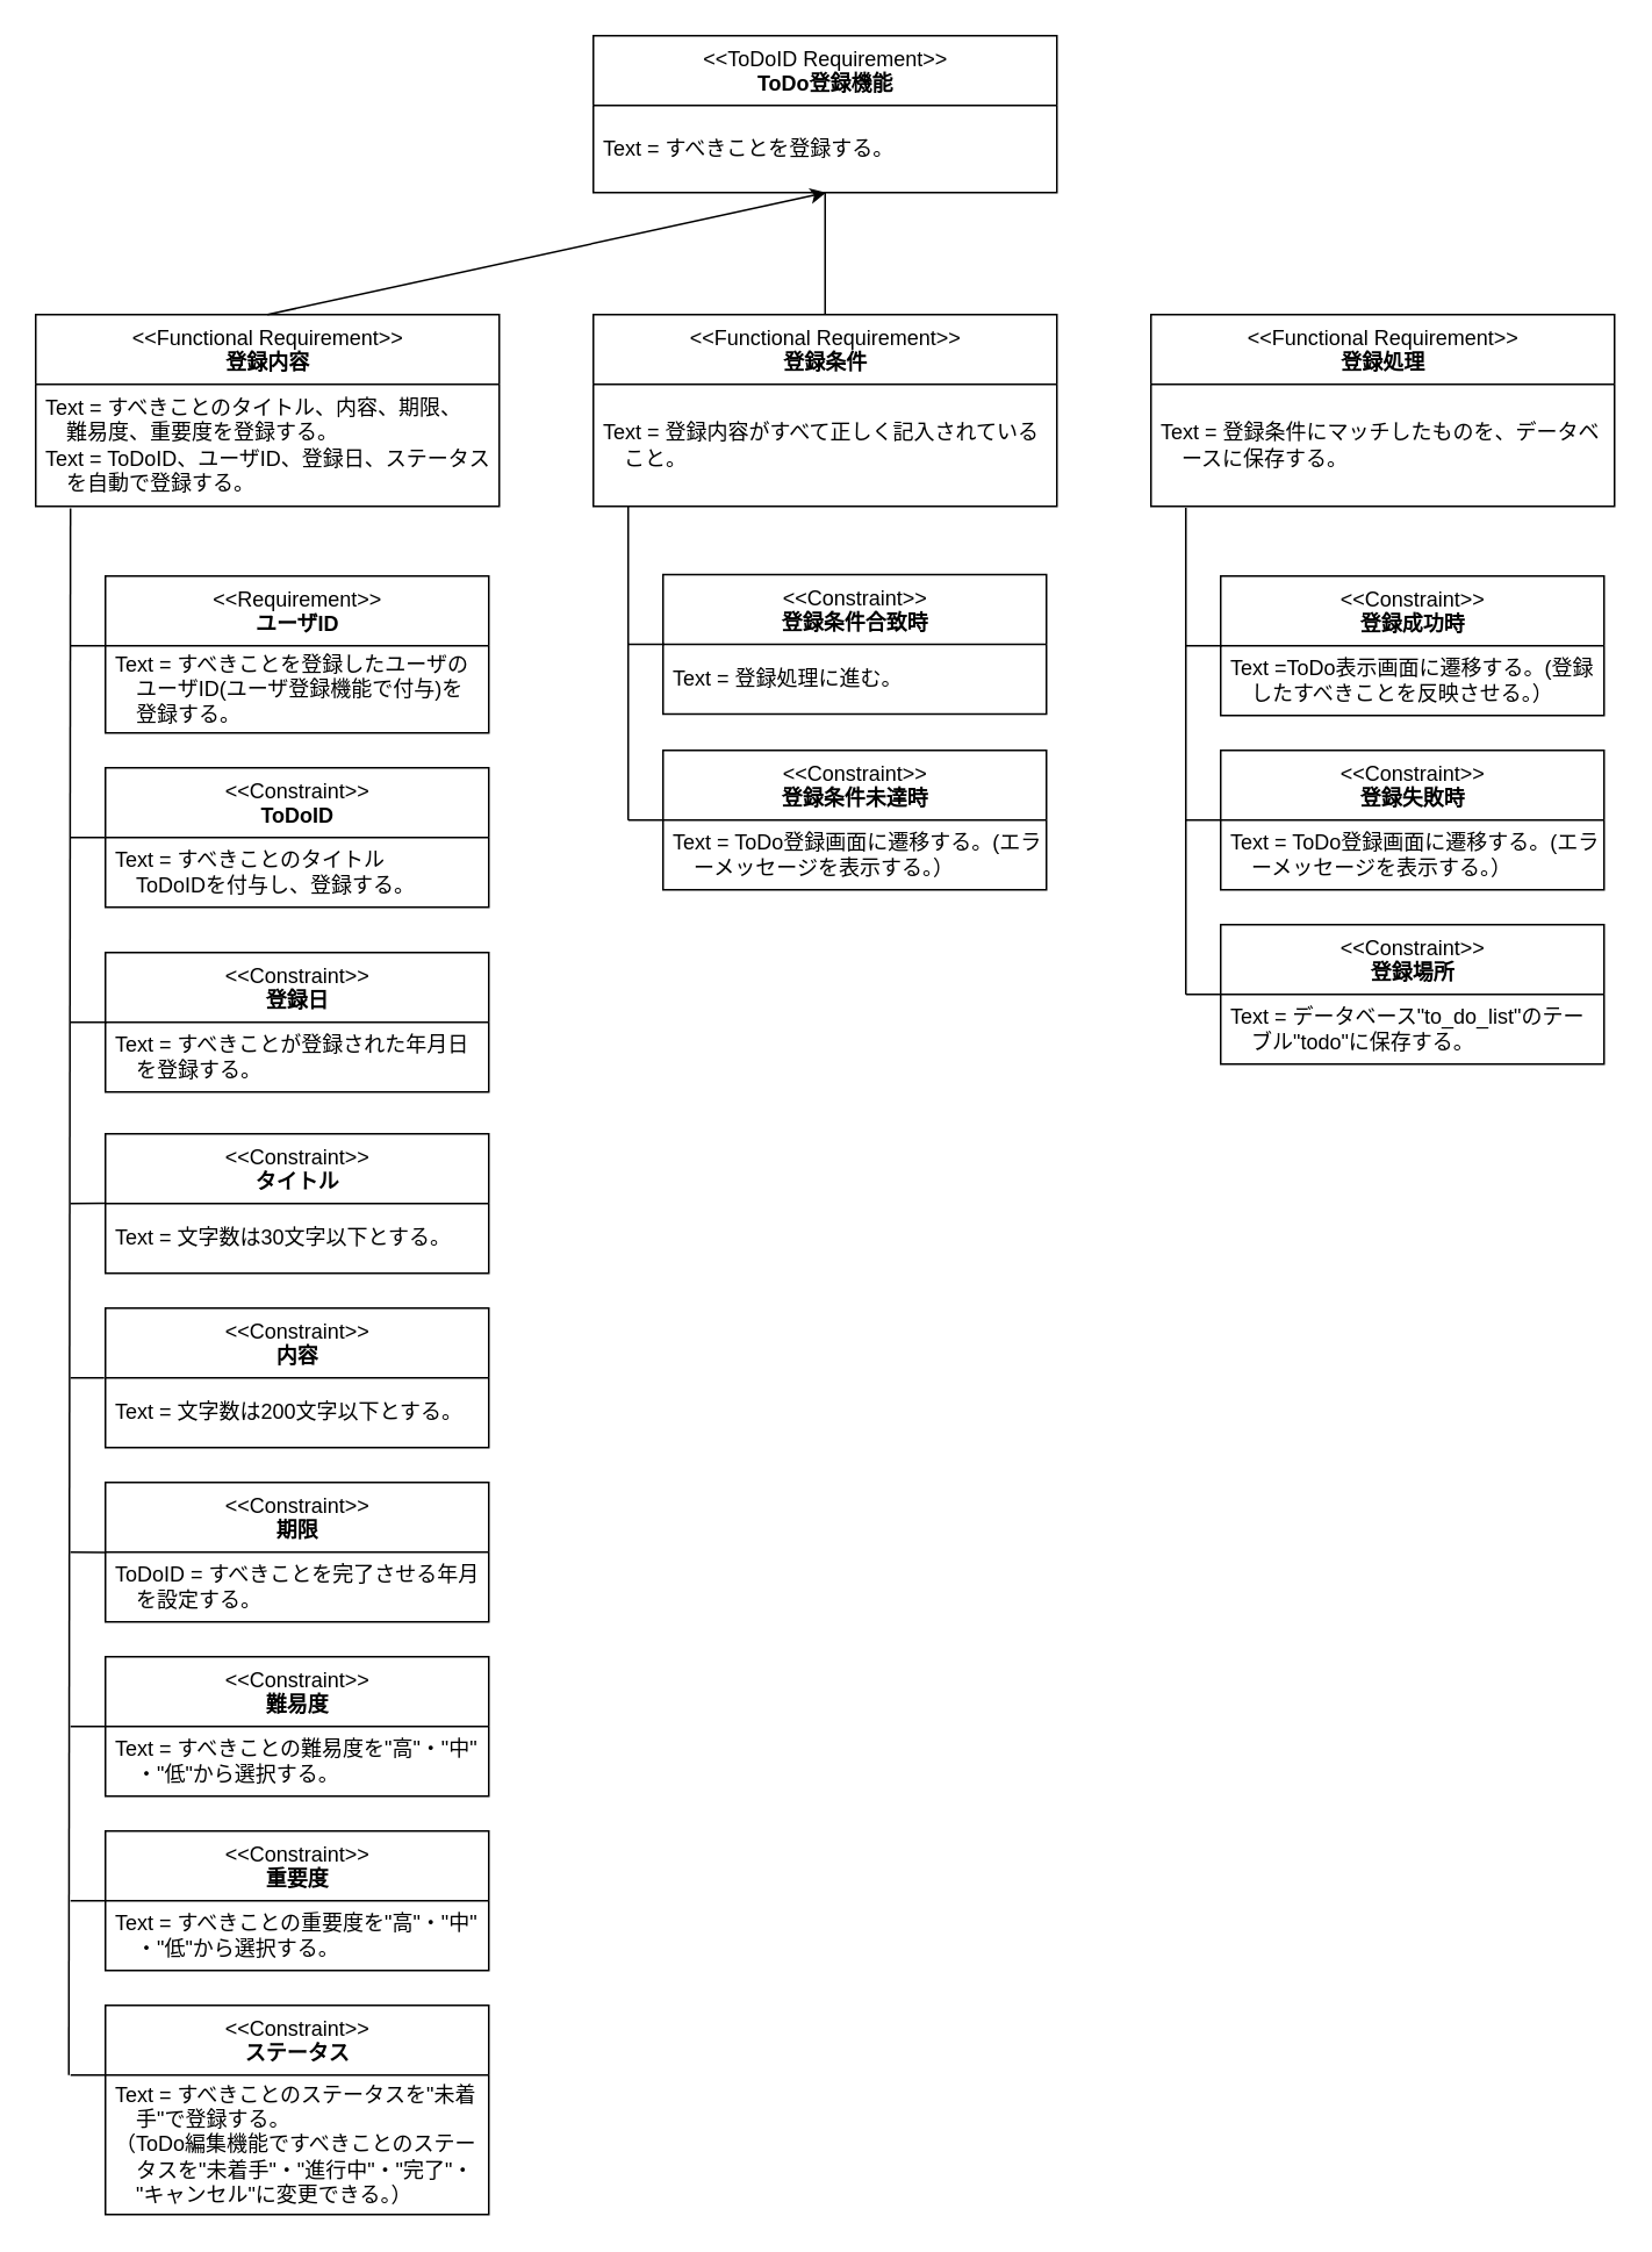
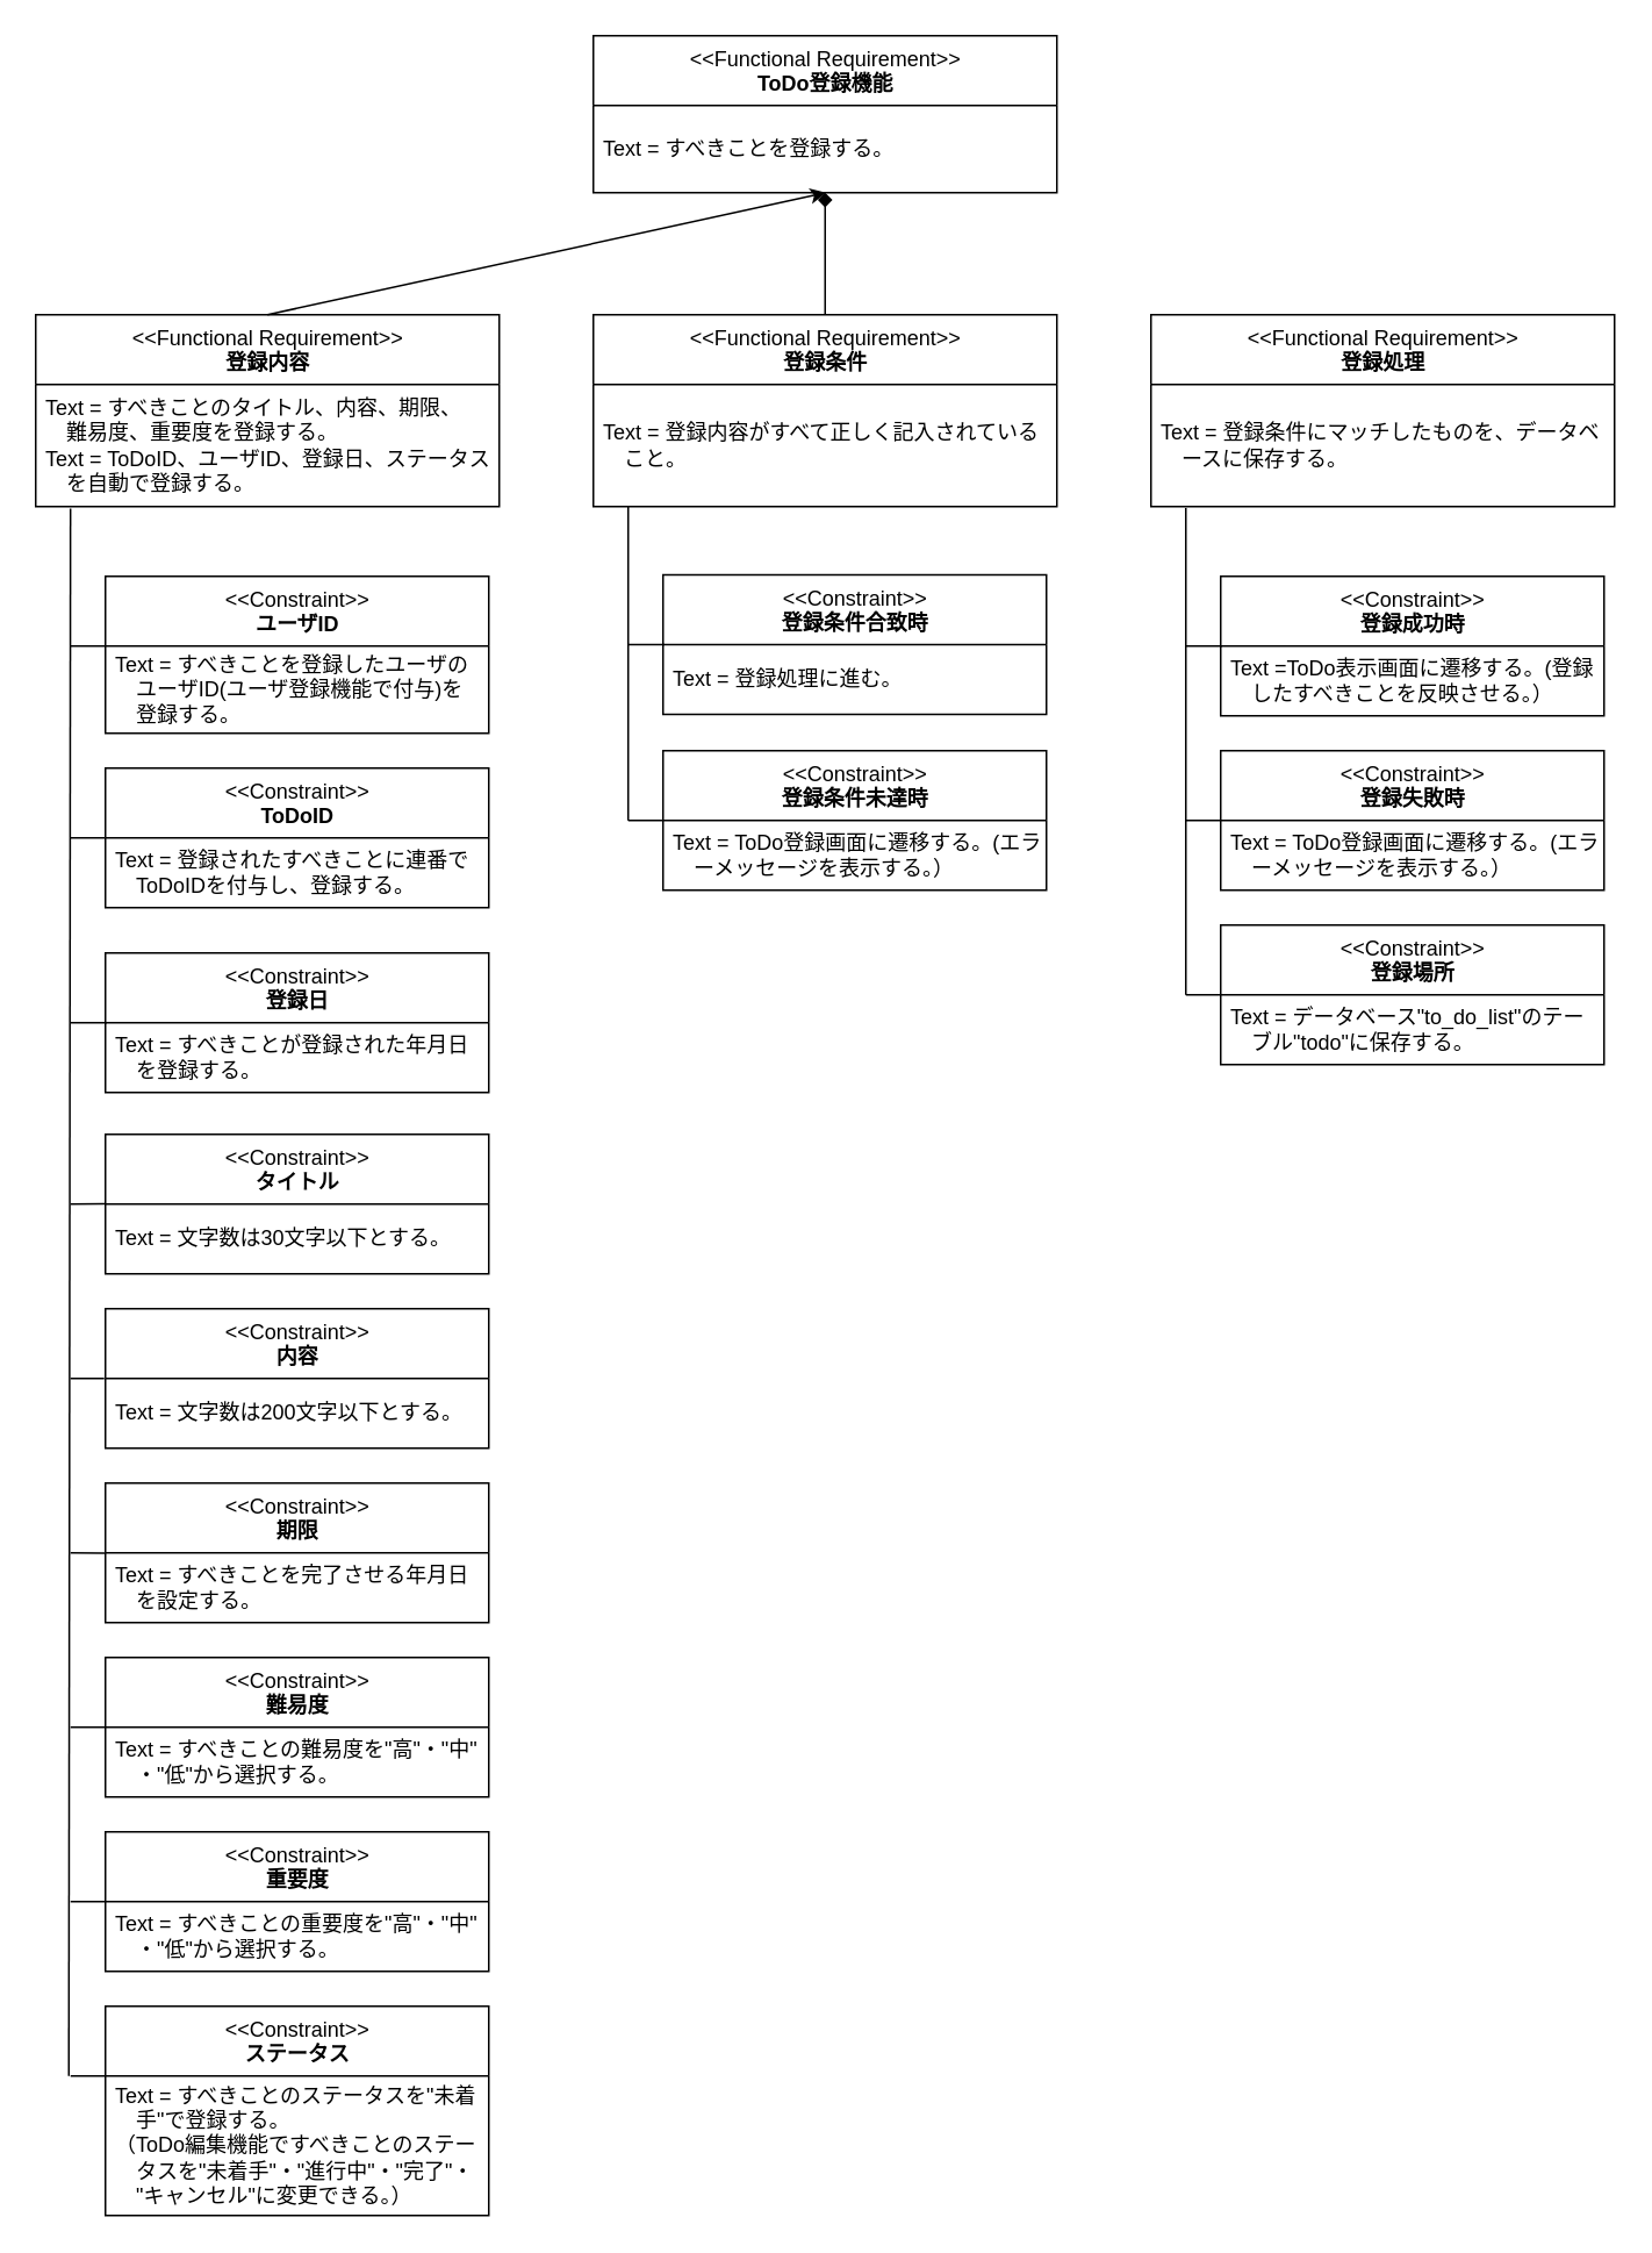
- <mxCell id="2" value="&amp;lt;&amp;lt;ToDoID Requirement&amp;gt;&amp;gt;&lt;br&gt;&lt;b&gt;ToDo登録機能&lt;/b&gt;" style="swimlane;fontStyle=0;align=center;verticalAlign=top;childLayout=stackLayout;horizontal=1;startSize=40;horizontalStack=0;resizeParent=1;resizeParentMax=0;resizeLast=0;collapsible=0;marginBottom=0;html=1;" parent="1" vertex="1"><mxGeometry x="340" width="266" height="90" as="geometry" y="20" /></mxCell>
+ <mxCell id="2" value="&amp;lt;&amp;lt;Functional Requirement&amp;gt;&amp;gt;&lt;br&gt;&lt;b&gt;ToDo登録機能&lt;/b&gt;" style="swimlane;fontStyle=0;align=center;verticalAlign=top;childLayout=stackLayout;horizontal=1;startSize=40;horizontalStack=0;resizeParent=1;resizeParentMax=0;resizeLast=0;collapsible=0;marginBottom=0;html=1;" parent="1" vertex="1"><mxGeometry x="340" width="266" height="90" as="geometry" y="20" /></mxCell>
- <mxCell id="43" value="" style="endArrow=none;html=1;exitX=0.5;exitY=0;exitDx=0;exitDy=0;" parent="1" source="6" target="3" edge="1"><mxGeometry width="50" height="50" relative="1" as="geometry"><mxPoint x="420" y="170" as="sourcePoint" /><mxPoint x="470" y="120" as="targetPoint" /></mxGeometry></mxCell>
+ <mxCell id="43" value="" style="endArrow=diamond;html=1;exitX=0.5;exitY=0;exitDx=0;exitDy=0;" parent="1" source="6" target="3" edge="1"><mxGeometry width="50" height="50" relative="1" as="geometry"><mxPoint x="420" y="170" as="sourcePoint" /><mxPoint x="470" y="120" as="targetPoint" /></mxGeometry></mxCell>
- <mxCell id="27" value="&amp;lt;&amp;lt;Requirement&amp;gt;&amp;gt;&lt;br&gt;&lt;b&gt;ユーザID&lt;/b&gt;" style="swimlane;fontStyle=0;align=center;verticalAlign=top;childLayout=stackLayout;horizontal=1;startSize=40;horizontalStack=0;resizeParent=1;resizeParentMax=0;resizeLast=0;collapsible=0;marginBottom=0;html=1;" parent="1" vertex="1"><mxGeometry x="60" y="330" width="220" height="90" as="geometry" /></mxCell>
+ <mxCell id="27" value="&amp;lt;&amp;lt;Constraint&amp;gt;&amp;gt;&lt;br&gt;&lt;b&gt;ユーザID&lt;/b&gt;" style="swimlane;fontStyle=0;align=center;verticalAlign=top;childLayout=stackLayout;horizontal=1;startSize=40;horizontalStack=0;resizeParent=1;resizeParentMax=0;resizeLast=0;collapsible=0;marginBottom=0;html=1;" parent="1" vertex="1"><mxGeometry x="60" y="330" width="220" height="90" as="geometry" /></mxCell>
- <mxCell id="30" value="Text = すべきことのタイトル&lt;br&gt;　ToDoIDを付与し、登録する。" style="text;html=1;strokeColor=none;fillColor=none;align=left;verticalAlign=middle;spacingLeft=4;spacingRight=4;overflow=hidden;rotatable=0;points=[[0,0.5],[1,0.5]];portConstraint=eastwest;" parent="29" vertex="1"><mxGeometry y="40" width="220" height="40" as="geometry" /></mxCell>
+ <mxCell id="30" value="Text = 登録されたすべきことに連番で&lt;br&gt;　ToDoIDを付与し、登録する。" style="text;html=1;strokeColor=none;fillColor=none;align=left;verticalAlign=middle;spacingLeft=4;spacingRight=4;overflow=hidden;rotatable=0;points=[[0,0.5],[1,0.5]];portConstraint=eastwest;" parent="29" vertex="1"><mxGeometry y="40" width="220" height="40" as="geometry" /></mxCell>
- <mxCell id="13" value="ToDoID = すべきことを完了させる年月日&lt;br&gt;　を設定する。" style="text;html=1;strokeColor=none;fillColor=none;align=left;verticalAlign=middle;spacingLeft=4;spacingRight=4;overflow=hidden;rotatable=0;points=[[0,0.5],[1,0.5]];portConstraint=eastwest;" parent="12" vertex="1"><mxGeometry y="40" width="220" height="40" as="geometry" /></mxCell>
+ <mxCell id="13" value="Text = すべきことを完了させる年月日&lt;br&gt;　を設定する。" style="text;html=1;strokeColor=none;fillColor=none;align=left;verticalAlign=middle;spacingLeft=4;spacingRight=4;overflow=hidden;rotatable=0;points=[[0,0.5],[1,0.5]];portConstraint=eastwest;" parent="12" vertex="1"><mxGeometry y="40" width="220" height="40" as="geometry" /></mxCell>
